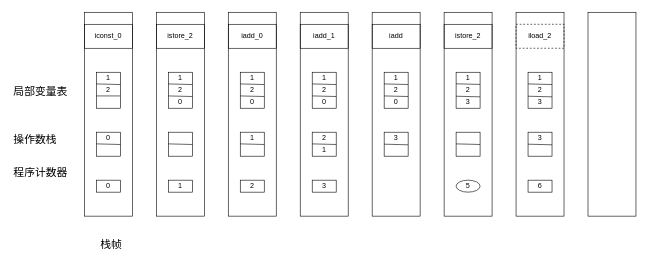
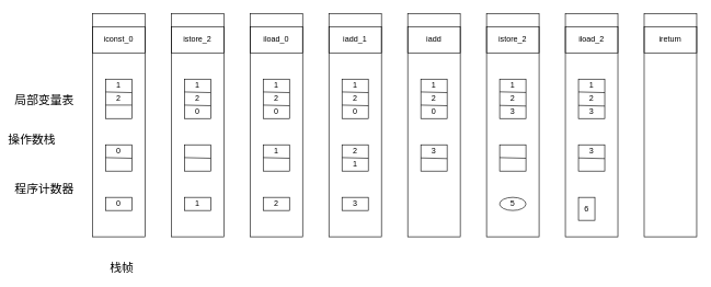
- <mxCell id="26" value="iadd_0" style="rounded=0;whiteSpace=wrap;html=1;fillColor=none;gradientColor=#ffffff;" vertex="1" parent="1"><mxGeometry x="380" y="40" width="80" height="40" as="geometry" /></mxCell>
+ <mxCell id="26" value="iload_0" style="rounded=0;whiteSpace=wrap;html=1;fillColor=none;gradientColor=#ffffff;" vertex="1" parent="1"><mxGeometry x="380" y="40" width="80" height="40" as="geometry" /></mxCell>
- <mxCell id="30" value="iload_2" style="rounded=0;whiteSpace=wrap;html=1;fillColor=none;gradientColor=#ffffff;dashed=1;" vertex="1" parent="1"><mxGeometry x="860" y="40" width="80" height="40" as="geometry" /></mxCell>
+ <mxCell id="30" value="iload_2" style="rounded=0;whiteSpace=wrap;html=1;fillColor=none;gradientColor=#ffffff;" vertex="1" parent="1"><mxGeometry x="860" y="40" width="80" height="40" as="geometry" /></mxCell>
+ <mxCell id="31" value="ireturn" style="rounded=0;whiteSpace=wrap;html=1;fillColor=none;gradientColor=#ffffff;" vertex="1" parent="1"><mxGeometry x="980" y="40" width="80" height="40" as="geometry" /></mxCell>
- <mxCell id="5" value="&lt;span style=&quot;font-size: 18px&quot;&gt;操作数栈&lt;/span&gt;" style="text;html=1;resizable=0;points=[];autosize=1;align=left;verticalAlign=top;spacingTop=-4;" vertex="1" parent="1"><mxGeometry x="20" y="220" width="90" height="20" as="geometry" /></mxCell>
+ <mxCell id="5" value="&lt;span style=&quot;font-size: 18px&quot;&gt;操作数栈&lt;/span&gt;" style="text;html=1;resizable=0;points=[];autosize=1;align=left;verticalAlign=top;spacingTop=-4;" vertex="1" parent="1"><mxGeometry x="10" y="200" width="90" height="20" as="geometry" /></mxCell>
- <mxCell id="49" value="6" style="rounded=0;whiteSpace=wrap;html=1;fillColor=none;gradientColor=#ffffff;" vertex="1" parent="1"><mxGeometry x="880" y="300" width="40" height="20" as="geometry" /></mxCell>
+ <mxCell id="49" value="6" style="rounded=0;whiteSpace=wrap;html=1;fillColor=none;gradientColor=#ffffff;" vertex="1" parent="1"><mxGeometry x="880" y="300" width="25" height="35" as="geometry" /></mxCell>
